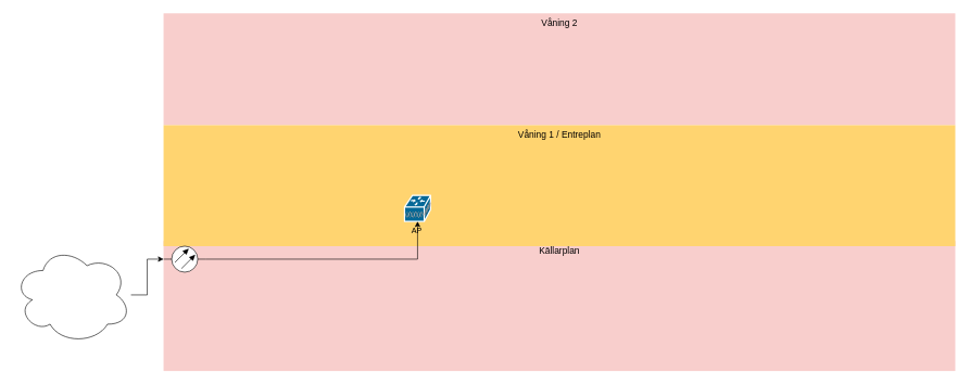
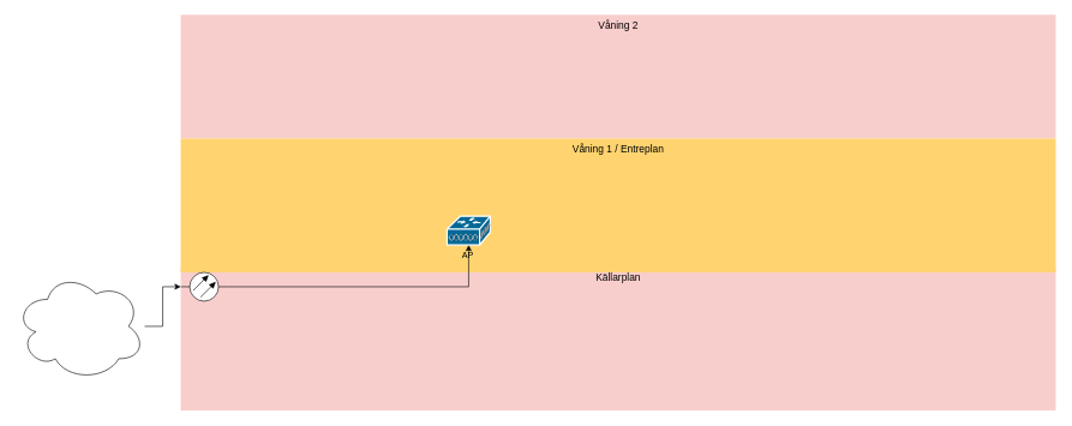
- <mxCell id="11" value="AP&amp;nbsp;" style="shape=mxgraph.cisco.misc.mesh_ap;html=1;pointerEvents=1;dashed=0;fillColor=#036897;strokeColor=#ffffff;strokeWidth=2;verticalLabelPosition=bottom;verticalAlign=top;align=center;outlineConnect=0;" vertex="1" parent="1"><mxGeometry x="620" y="300" width="40" height="40" as="geometry" /></mxCell>
+ <mxCell id="11" value="AP&amp;nbsp;" style="shape=mxgraph.cisco.misc.mesh_ap;html=1;pointerEvents=1;dashed=0;fillColor=#036897;strokeColor=#ffffff;strokeWidth=2;verticalLabelPosition=bottom;verticalAlign=top;align=center;outlineConnect=0;" vertex="1" parent="1"><mxGeometry x="620" y="300" width="60" height="40" as="geometry" /></mxCell>
